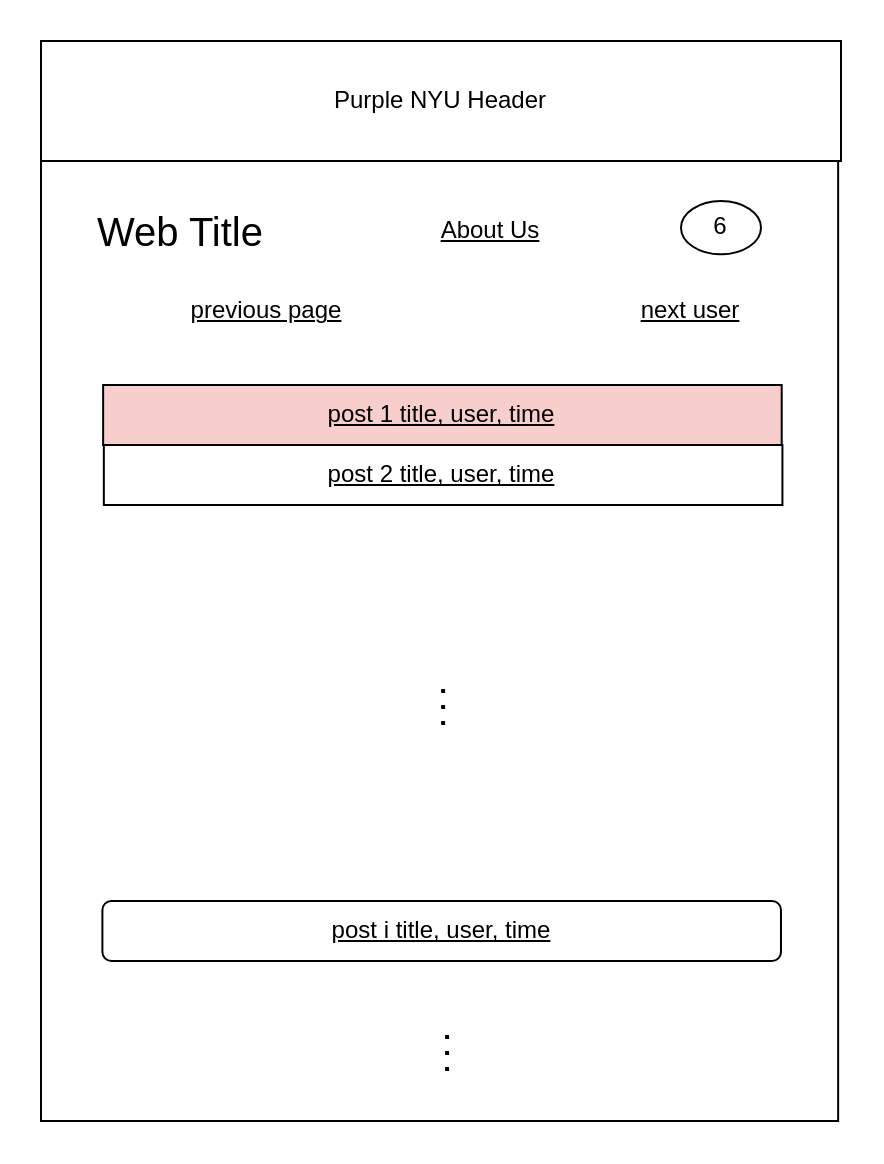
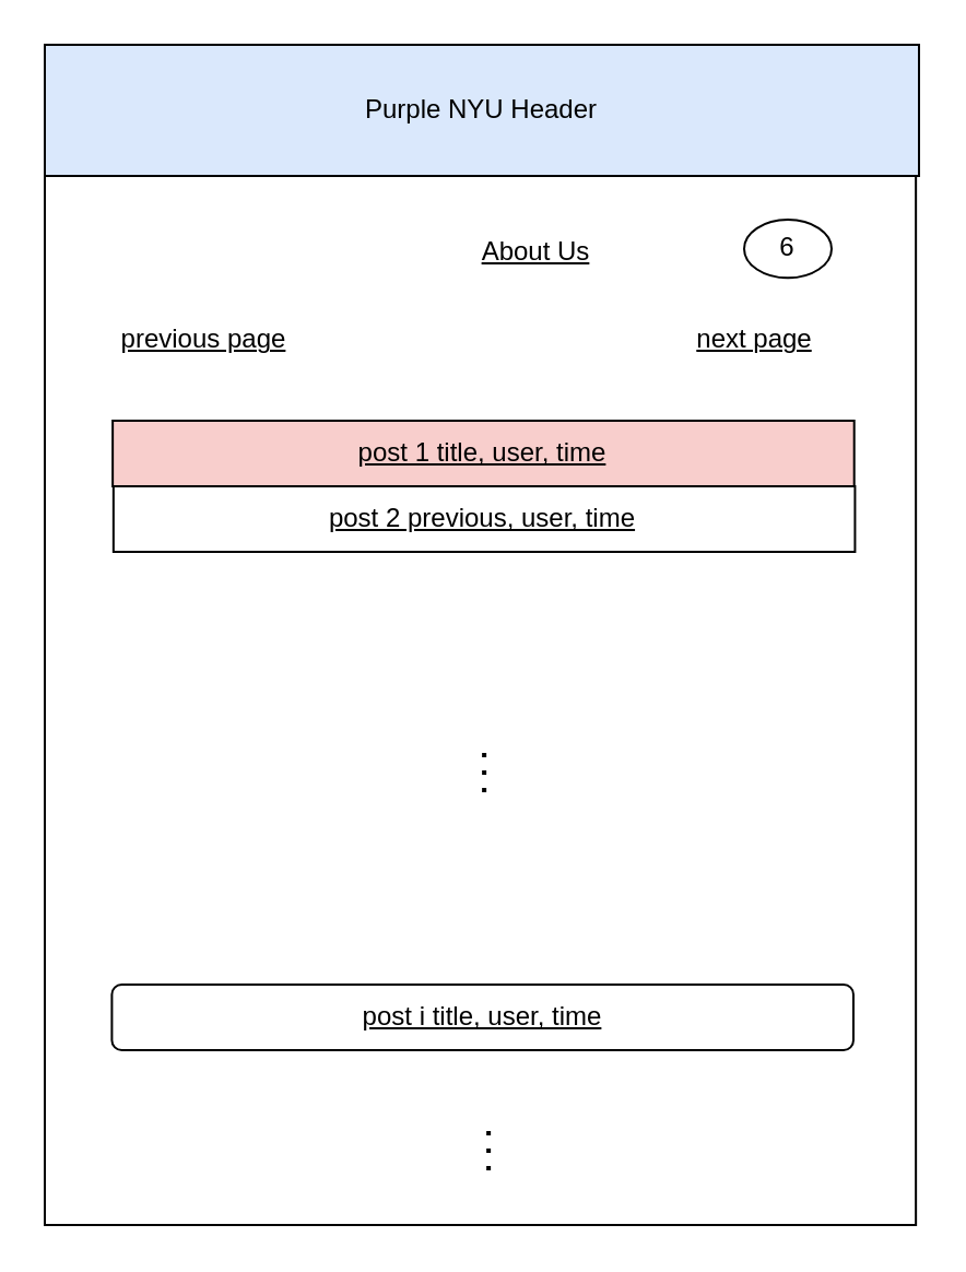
- <mxCell id="10" value="Purple NYU Header" style="rounded=0;whiteSpace=wrap;html=1;" vertex="1" parent="1"><mxGeometry x="20" y="20" width="400" height="60" as="geometry" /></mxCell>
+ <mxCell id="10" value="Purple NYU Header" style="rounded=0;whiteSpace=wrap;html=1;fillColor=#dae8fc;" vertex="1" parent="1"><mxGeometry x="20" y="20" width="400" height="60" as="geometry" /></mxCell>
- <mxCell id="11" value="Web Title" style="text;html=1;strokeColor=none;fillColor=none;align=center;verticalAlign=middle;whiteSpace=wrap;rounded=0;fontSize=20;" vertex="1" parent="1"><mxGeometry x="40" y="100" width="100" height="30" as="geometry" /></mxCell>
- <mxCell id="8" value="&lt;u&gt;previous page&lt;/u&gt;" style="text;html=1;strokeColor=none;fillColor=none;align=center;verticalAlign=middle;whiteSpace=wrap;rounded=0;" parent="1" vertex="1"><mxGeometry x="87.85" y="140" width="90" height="30" as="geometry" /></mxCell>
+ <mxCell id="8" value="&lt;u&gt;previous page&lt;/u&gt;" style="text;html=1;strokeColor=none;fillColor=none;align=center;verticalAlign=middle;whiteSpace=wrap;rounded=0;" parent="1" vertex="1"><mxGeometry x="47.85" y="140" width="90" height="30" as="geometry" /></mxCell>
- <mxCell id="9" value="&lt;u&gt;next user&lt;/u&gt;" style="text;html=1;strokeColor=none;fillColor=none;align=center;verticalAlign=middle;whiteSpace=wrap;rounded=0;" parent="1" vertex="1"><mxGeometry x="299.99" y="140" width="90" height="30" as="geometry" /></mxCell>
+ <mxCell id="9" value="&lt;u&gt;next page&lt;/u&gt;" style="text;html=1;strokeColor=none;fillColor=none;align=center;verticalAlign=middle;whiteSpace=wrap;rounded=0;" parent="1" vertex="1"><mxGeometry x="299.99" y="140" width="90" height="30" as="geometry" /></mxCell>
- <mxCell id="4" value="&lt;u&gt;post 2 title, user, time&lt;/u&gt;" style="rounded=0;whiteSpace=wrap;html=1;" parent="1" vertex="1"><mxGeometry x="51.42" y="222" width="339.29" height="30" as="geometry" /></mxCell>
+ <mxCell id="4" value="&lt;u&gt;post 2 previous, user, time&lt;/u&gt;" style="rounded=0;whiteSpace=wrap;html=1;" parent="1" vertex="1"><mxGeometry x="51.42" y="222" width="339.29" height="30" as="geometry" /></mxCell>
